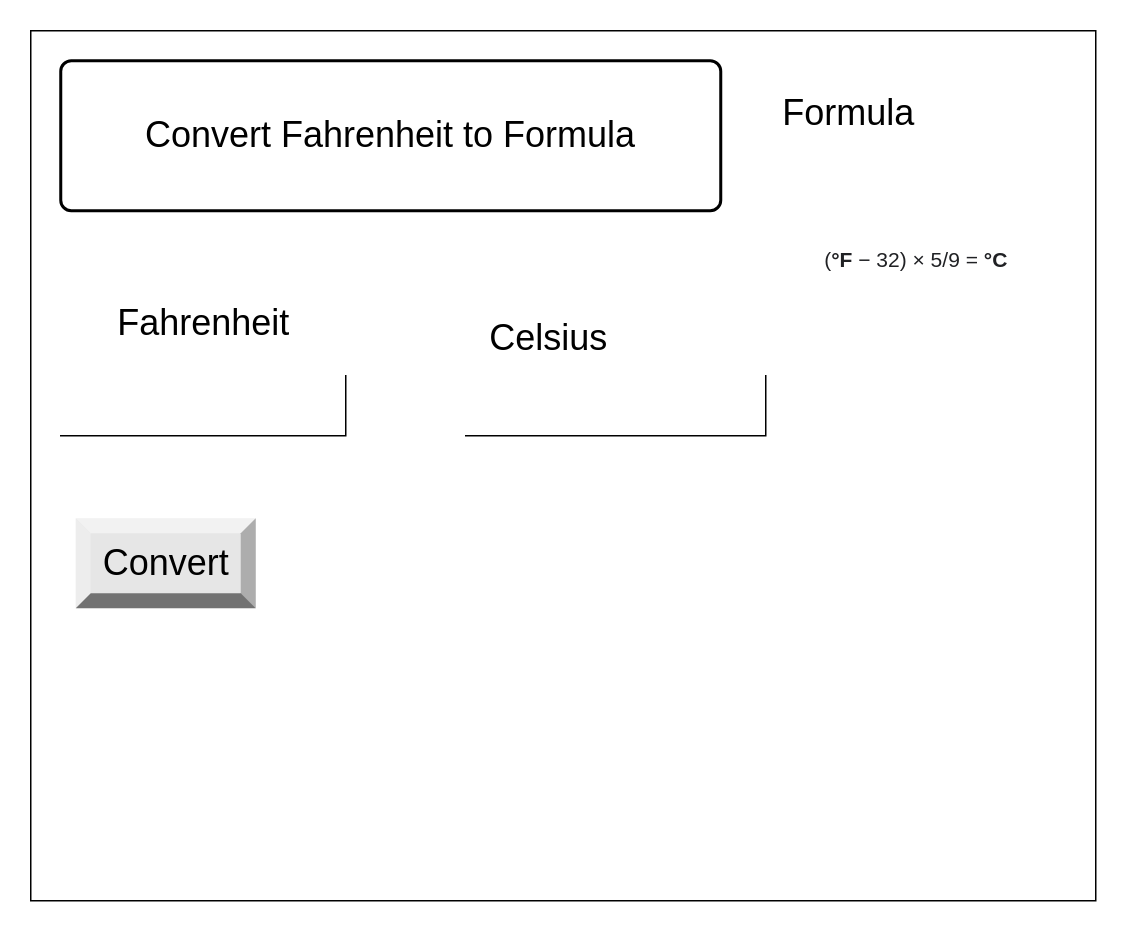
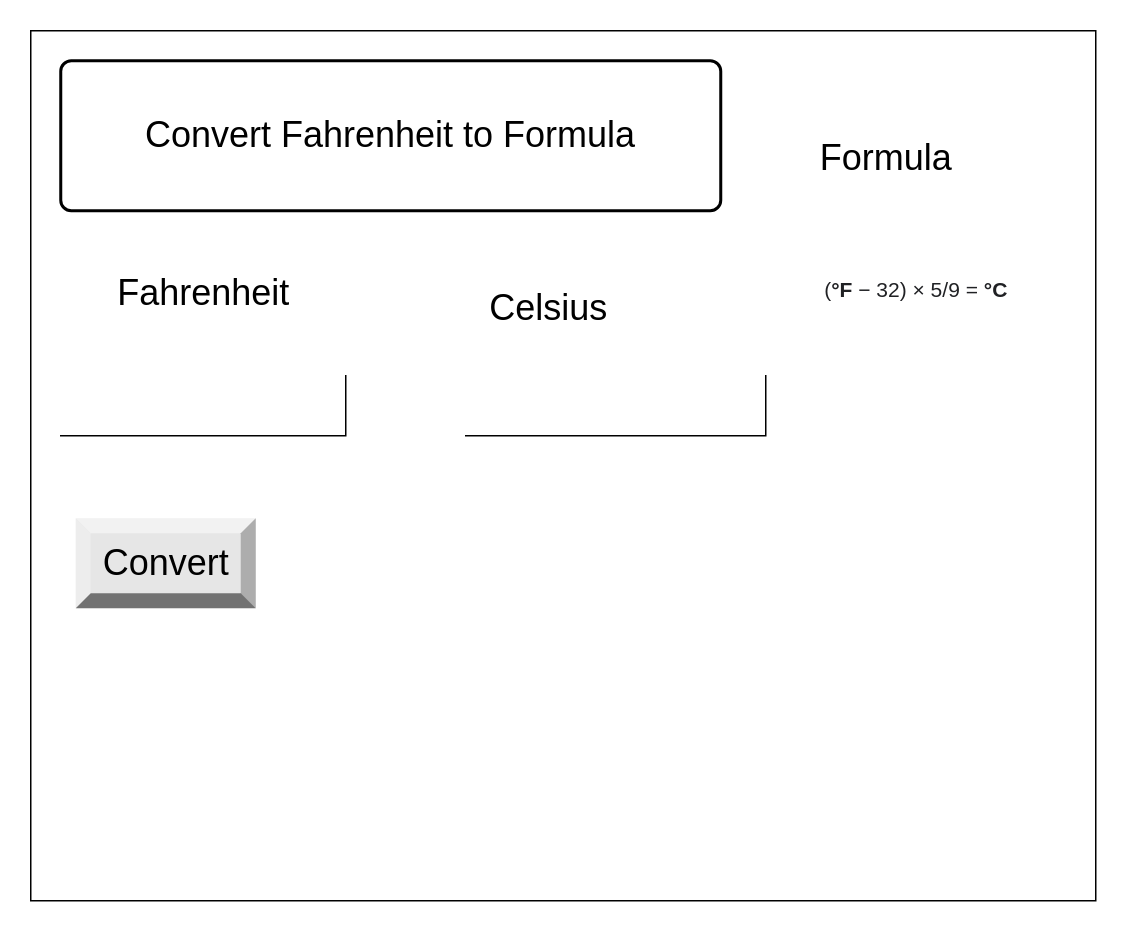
- <mxCell id="9" value="Formula" style="text;html=1;align=center;verticalAlign=middle;resizable=0;points=[];autosize=1;strokeColor=none;fillColor=none;fontSize=24;fontColor=#000000;" vertex="1" parent="1"><mxGeometry x="515" y="60" width="100" height="30" as="geometry" /></mxCell>
+ <mxCell id="9" value="Formula" style="text;html=1;align=center;verticalAlign=middle;resizable=0;points=[];autosize=1;strokeColor=none;fillColor=none;fontSize=24;fontColor=#000000;" vertex="1" parent="1"><mxGeometry x="540" y="90" width="100" height="30" as="geometry" /></mxCell>
- <mxCell id="10" value="&lt;span style=&quot;color: rgb(32 , 33 , 36) ; font-family: &amp;#34;arial&amp;#34; , sans-serif ; font-size: 14px ; text-align: left ; background-color: rgb(255 , 255 , 255)&quot;&gt;(&lt;/span&gt;&lt;b style=&quot;color: rgb(32 , 33 , 36) ; font-family: &amp;#34;arial&amp;#34; , sans-serif ; font-size: 14px ; text-align: left ; background-color: rgb(255 , 255 , 255)&quot;&gt;°F&lt;/b&gt;&lt;span style=&quot;color: rgb(32 , 33 , 36) ; font-family: &amp;#34;arial&amp;#34; , sans-serif ; font-size: 14px ; text-align: left ; background-color: rgb(255 , 255 , 255)&quot;&gt;&amp;nbsp;&lt;/span&gt;&lt;span style=&quot;color: rgb(32 , 33 , 36) ; font-family: &amp;#34;arial&amp;#34; , sans-serif ; font-size: 14px ; text-align: left ; background-color: rgb(255 , 255 , 255)&quot;&gt;− 32) × 5/9 =&lt;/span&gt;&lt;span style=&quot;color: rgb(32 , 33 , 36) ; font-family: &amp;#34;arial&amp;#34; , sans-serif ; font-size: 14px ; text-align: left ; background-color: rgb(255 , 255 , 255)&quot;&gt;&amp;nbsp;&lt;/span&gt;&lt;b style=&quot;color: rgb(32 , 33 , 36) ; font-family: &amp;#34;arial&amp;#34; , sans-serif ; font-size: 14px ; text-align: left ; background-color: rgb(255 , 255 , 255)&quot;&gt;°C&lt;/b&gt;" style="text;html=1;align=center;verticalAlign=middle;resizable=0;points=[];autosize=1;strokeColor=none;fillColor=none;fontSize=24;fontColor=#000000;" vertex="1" parent="1"><mxGeometry x="540" y="150" width="140" height="40" as="geometry" /></mxCell>
+ <mxCell id="10" value="&lt;span style=&quot;color: rgb(32 , 33 , 36) ; font-family: &amp;#34;arial&amp;#34; , sans-serif ; font-size: 14px ; text-align: left ; background-color: rgb(255 , 255 , 255)&quot;&gt;(&lt;/span&gt;&lt;b style=&quot;color: rgb(32 , 33 , 36) ; font-family: &amp;#34;arial&amp;#34; , sans-serif ; font-size: 14px ; text-align: left ; background-color: rgb(255 , 255 , 255)&quot;&gt;°F&lt;/b&gt;&lt;span style=&quot;color: rgb(32 , 33 , 36) ; font-family: &amp;#34;arial&amp;#34; , sans-serif ; font-size: 14px ; text-align: left ; background-color: rgb(255 , 255 , 255)&quot;&gt;&amp;nbsp;&lt;/span&gt;&lt;span style=&quot;color: rgb(32 , 33 , 36) ; font-family: &amp;#34;arial&amp;#34; , sans-serif ; font-size: 14px ; text-align: left ; background-color: rgb(255 , 255 , 255)&quot;&gt;− 32) × 5/9 =&lt;/span&gt;&lt;span style=&quot;color: rgb(32 , 33 , 36) ; font-family: &amp;#34;arial&amp;#34; , sans-serif ; font-size: 14px ; text-align: left ; background-color: rgb(255 , 255 , 255)&quot;&gt;&amp;nbsp;&lt;/span&gt;&lt;b style=&quot;color: rgb(32 , 33 , 36) ; font-family: &amp;#34;arial&amp;#34; , sans-serif ; font-size: 14px ; text-align: left ; background-color: rgb(255 , 255 , 255)&quot;&gt;°C&lt;/b&gt;" style="text;html=1;align=center;verticalAlign=middle;resizable=0;points=[];autosize=1;strokeColor=none;fillColor=none;fontSize=24;fontColor=#000000;" vertex="1" parent="1"><mxGeometry x="540" y="170" width="140" height="40" as="geometry" /></mxCell>
- <mxCell id="5" value="Fahrenheit" style="text;html=1;align=center;verticalAlign=middle;resizable=0;points=[];autosize=1;strokeColor=none;fillColor=none;fontSize=24;fontColor=#000000;" vertex="1" parent="1"><mxGeometry x="70" y="200" width="130" height="30" as="geometry" /></mxCell>
+ <mxCell id="5" value="Fahrenheit" style="text;html=1;align=center;verticalAlign=middle;resizable=0;points=[];autosize=1;strokeColor=none;fillColor=none;fontSize=24;fontColor=#000000;" vertex="1" parent="1"><mxGeometry x="70" y="180" width="130" height="30" as="geometry" /></mxCell>
- <mxCell id="6" value="Celsius" style="text;html=1;align=center;verticalAlign=middle;resizable=0;points=[];autosize=1;strokeColor=none;fillColor=none;fontSize=24;fontColor=#000000;" vertex="1" parent="1"><mxGeometry x="320" y="210" width="90" height="30" as="geometry" /></mxCell>
+ <mxCell id="6" value="Celsius" style="text;html=1;align=center;verticalAlign=middle;resizable=0;points=[];autosize=1;strokeColor=none;fillColor=none;fontSize=24;fontColor=#000000;" vertex="1" parent="1"><mxGeometry x="320" y="190" width="90" height="30" as="geometry" /></mxCell>
